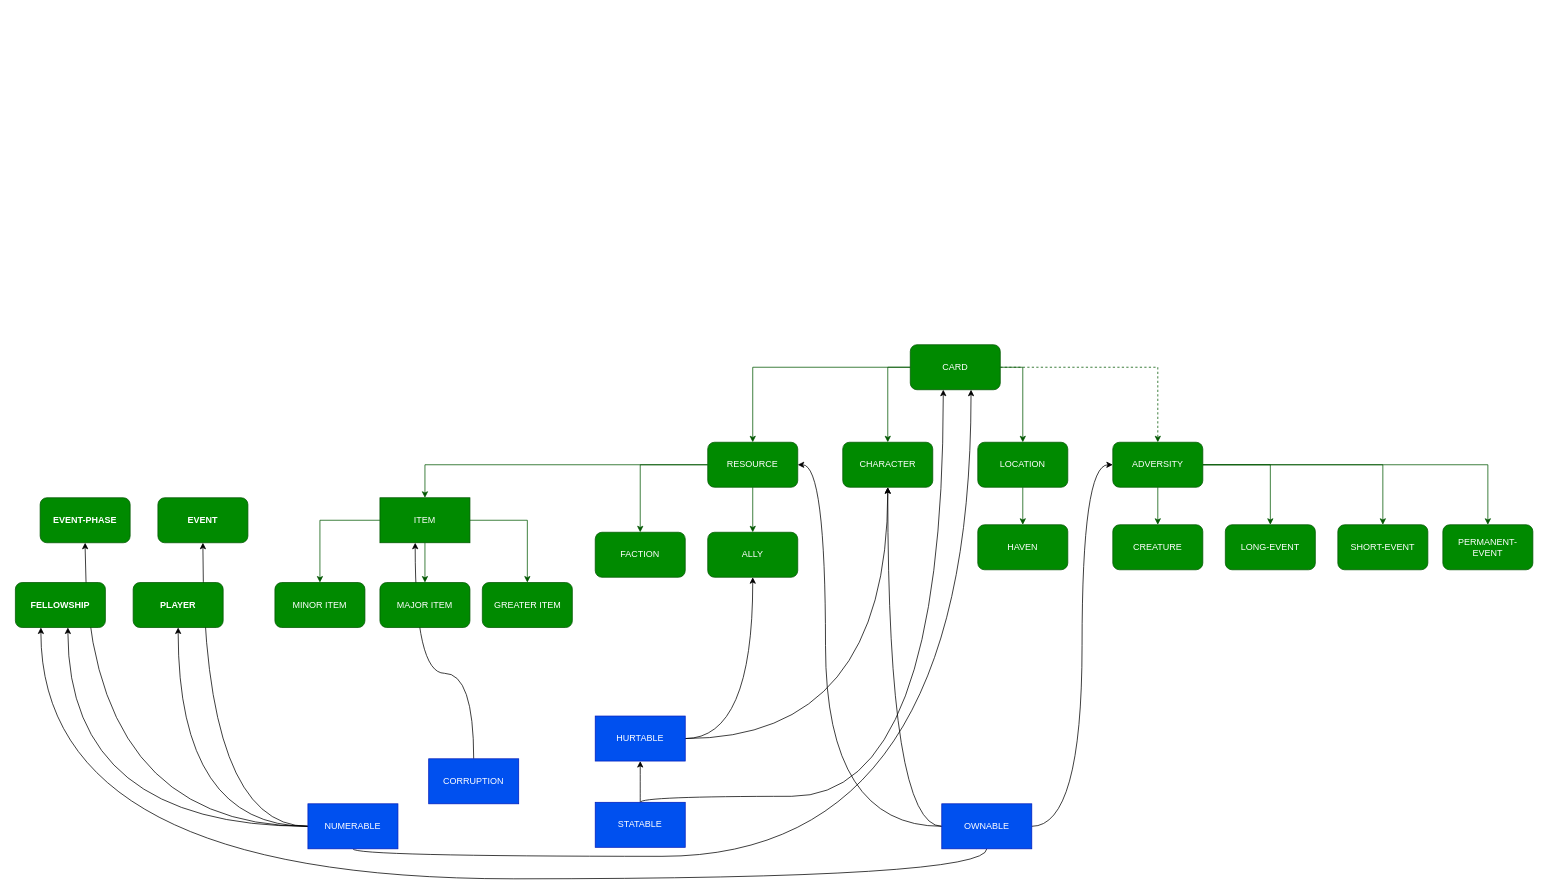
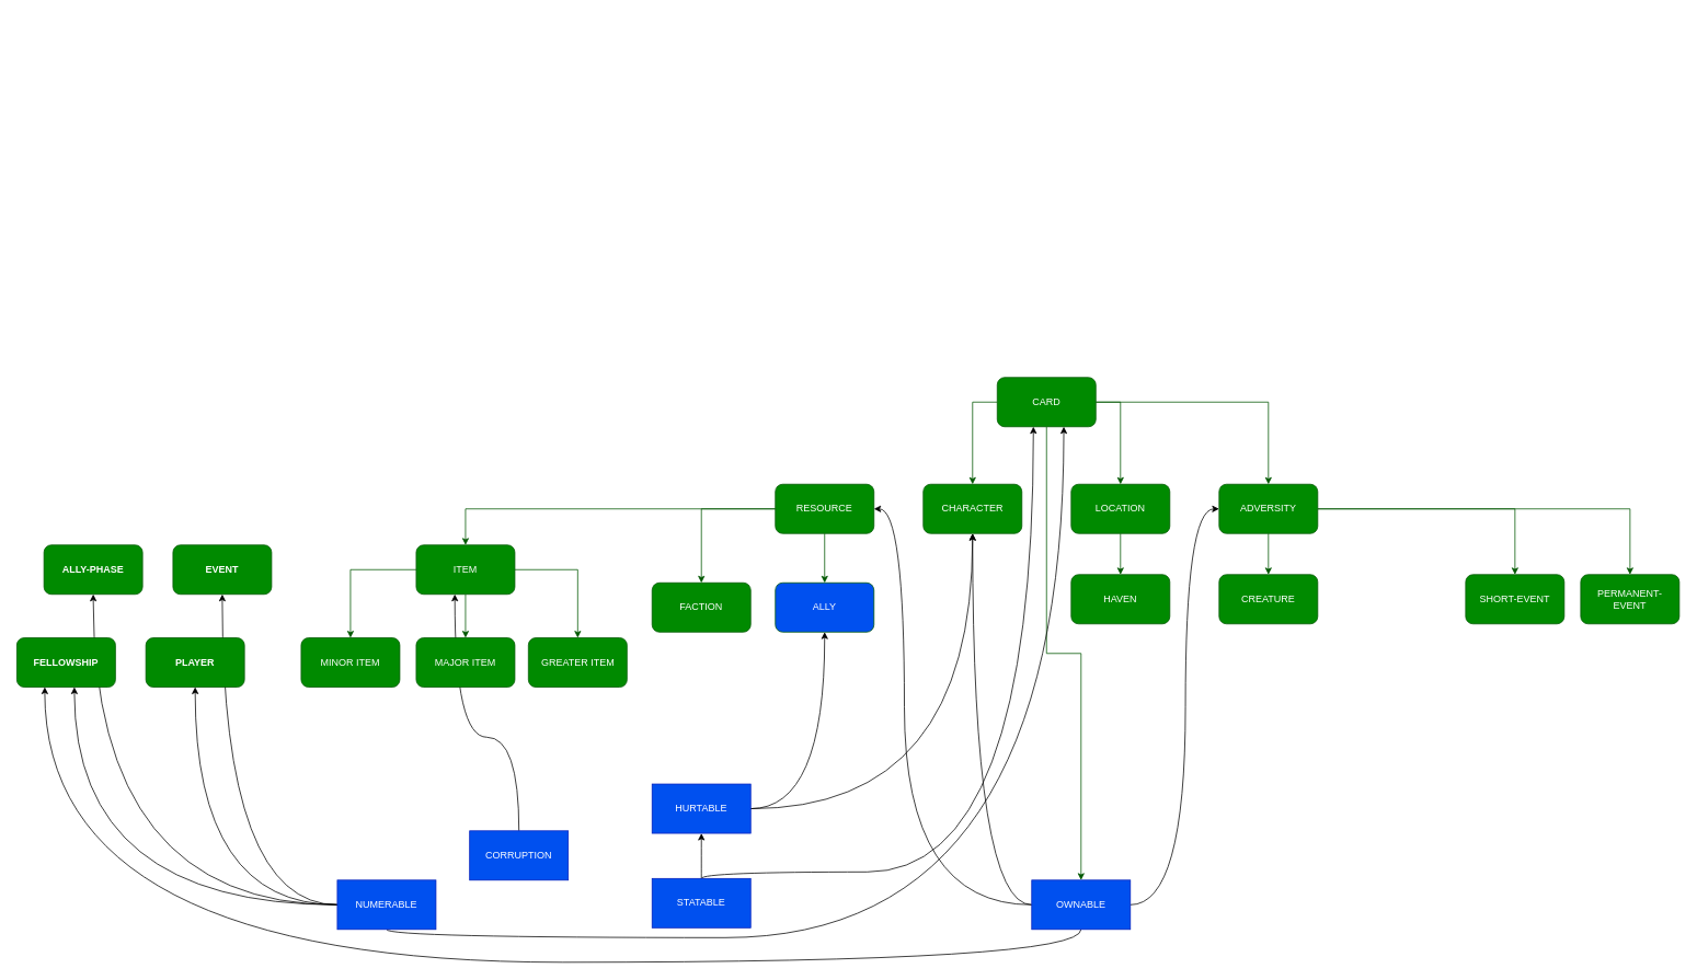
- <mxCell id="24" style="edgeStyle=orthogonalEdgeStyle;rounded=0;orthogonalLoop=1;jettySize=auto;html=1;fillColor=#008a00;strokeColor=#005700;" parent="1" source="28" target="10" edge="1"><mxGeometry relative="1" as="geometry" /></mxCell>
+ <mxCell id="24" style="edgeStyle=orthogonalEdgeStyle;rounded=0;orthogonalLoop=1;jettySize=auto;html=1;fillColor=#008a00;strokeColor=#005700;" parent="1" source="28" target="33" edge="1"><mxGeometry relative="1" as="geometry" /></mxCell>
- <mxCell id="27" style="edgeStyle=orthogonalEdgeStyle;rounded=0;orthogonalLoop=1;jettySize=auto;html=1;fillColor=#008a00;strokeColor=#005700;dashed=1;" parent="1" source="28" target="15" edge="1"><mxGeometry relative="1" as="geometry" /></mxCell>
+ <mxCell id="27" style="edgeStyle=orthogonalEdgeStyle;rounded=0;orthogonalLoop=1;jettySize=auto;html=1;fillColor=#008a00;strokeColor=#005700;" parent="1" source="28" target="15" edge="1"><mxGeometry relative="1" as="geometry" /></mxCell>
- <mxCell id="12" style="edgeStyle=orthogonalEdgeStyle;rounded=0;orthogonalLoop=1;jettySize=auto;html=1;fillColor=#008a00;strokeColor=#005700;" parent="1" source="15" target="21" edge="1"><mxGeometry relative="1" as="geometry" /></mxCell>
- <mxCell id="54" value="EVENT-PHASE" style="rounded=1;whiteSpace=wrap;html=1;strokeColor=#005700;fontFamily=Helvetica;fontSize=12;fontColor=#ffffff;fillColor=#008a00;fontStyle=1" parent="1" vertex="1"><mxGeometry x="53" y="663" width="120" height="60" as="geometry" /></mxCell>
+ <mxCell id="54" value="ALLY-PHASE" style="rounded=1;whiteSpace=wrap;html=1;strokeColor=#005700;fontFamily=Helvetica;fontSize=12;fontColor=#ffffff;fillColor=#008a00;fontStyle=1" parent="1" vertex="1"><mxGeometry x="53" y="663" width="120" height="60" as="geometry" /></mxCell>
- <mxCell id="37" value="ITEM" style="whiteSpace=wrap;html=1;strokeColor=#005700;fontFamily=Helvetica;fontSize=12;fontColor=#ffffff;fillColor=#008a00;rounded=0;" parent="1" vertex="1"><mxGeometry x="506" y="663" width="120" height="60" as="geometry" /></mxCell>
+ <mxCell id="37" value="ITEM" style="rounded=1;whiteSpace=wrap;html=1;strokeColor=#005700;fontFamily=Helvetica;fontSize=12;fontColor=#ffffff;fillColor=#008a00;" parent="1" vertex="1"><mxGeometry x="506" y="663" width="120" height="60" as="geometry" /></mxCell>
- <mxCell id="21" value="LONG-EVENT" style="rounded=1;whiteSpace=wrap;html=1;fillColor=#008a00;strokeColor=#005700;fontColor=#ffffff;" parent="1" vertex="1"><mxGeometry x="1633" y="699" width="120" height="60" as="geometry" /></mxCell>
- <mxCell id="3" value="&lt;div&gt;ALLY&lt;/div&gt;" style="rounded=1;whiteSpace=wrap;html=1;fillColor=#008a00;strokeColor=#005700;fontColor=#ffffff;" parent="1" vertex="1"><mxGeometry x="943" y="709" width="120" height="60" as="geometry" /></mxCell>
+ <mxCell id="3" value="&lt;div&gt;ALLY&lt;/div&gt;" style="rounded=1;whiteSpace=wrap;html=1;fillColor=#0050ef;strokeColor=#005700;fontColor=#ffffff;" parent="1" vertex="1"><mxGeometry x="943" y="709" width="120" height="60" as="geometry" /></mxCell>
